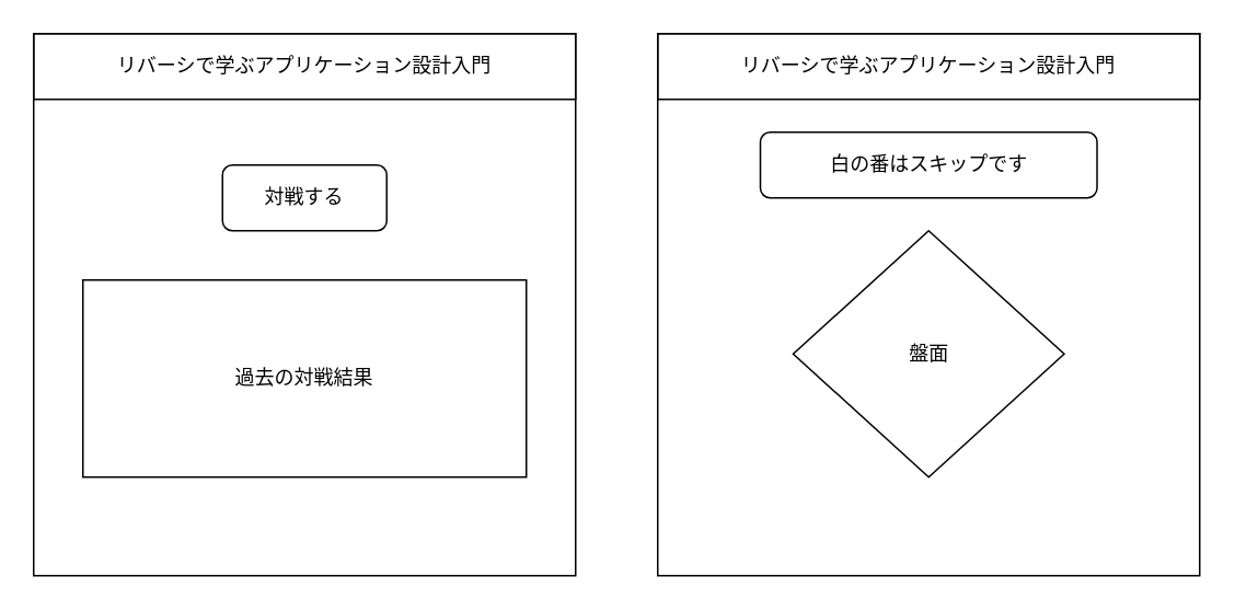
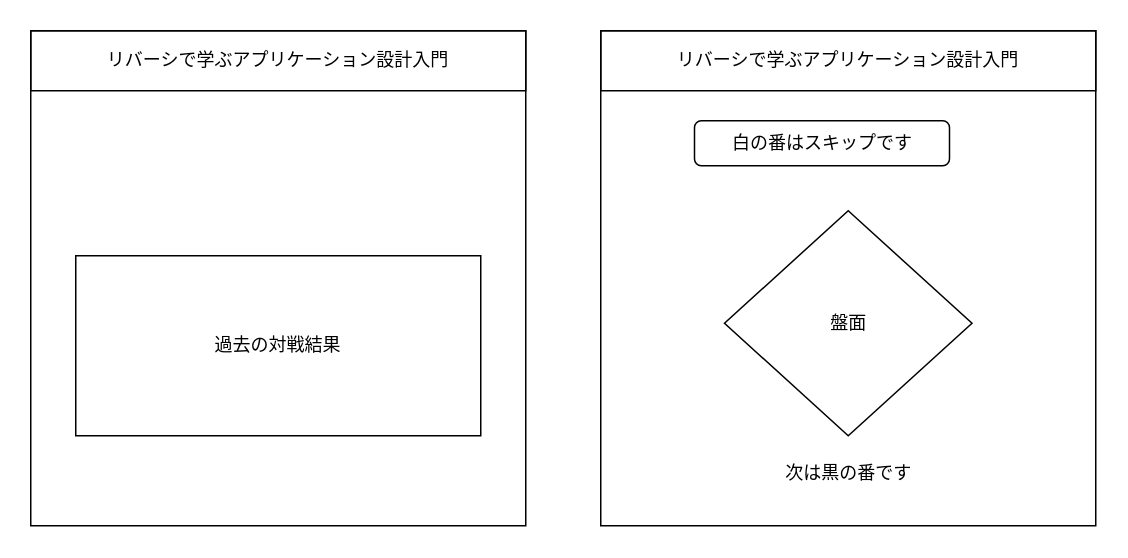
- <mxCell id="8" value="白の番はスキップです" style="rounded=1;whiteSpace=wrap;html=1;fillColor=none;" vertex="1" parent="1"><mxGeometry x="462.5" y="80" width="205" height="40" as="geometry" /></mxCell>
+ <mxCell id="8" value="白の番はスキップです" style="rounded=1;whiteSpace=wrap;html=1;fillColor=none;" vertex="1" parent="1"><mxGeometry x="462.5" y="80" width="170" height="30" as="geometry" /></mxCell>
- <mxCell id="4" value="対戦する" style="rounded=1;whiteSpace=wrap;html=1;fillColor=none;" vertex="1" parent="1"><mxGeometry x="135" y="100" width="100" height="40" as="geometry" /></mxCell>
+ <mxCell id="10" value="次は黒の番です" style="text;html=1;strokeColor=none;fillColor=none;align=center;verticalAlign=middle;whiteSpace=wrap;rounded=0;" vertex="1" parent="1"><mxGeometry x="472.5" y="300" width="185" height="30" as="geometry" /></mxCell>
